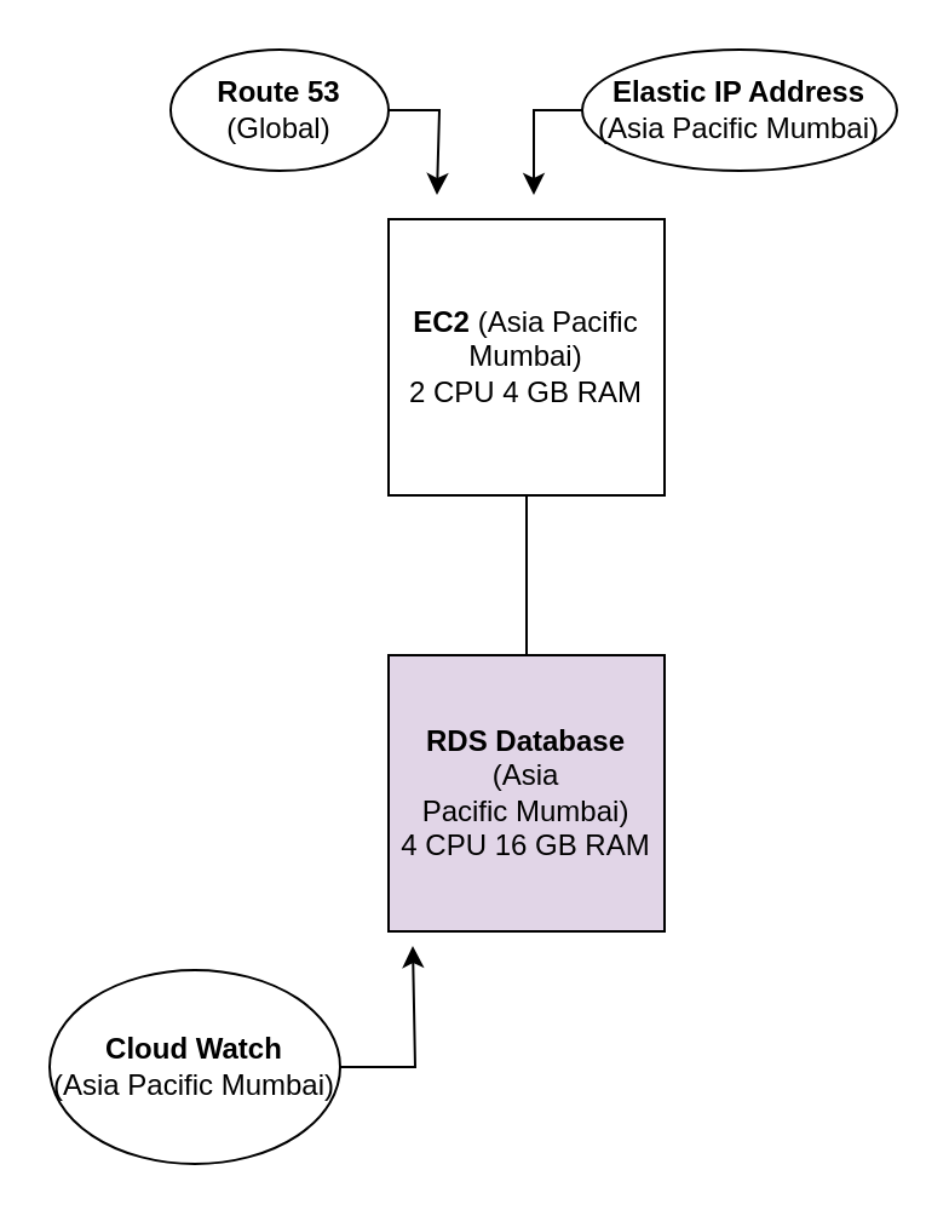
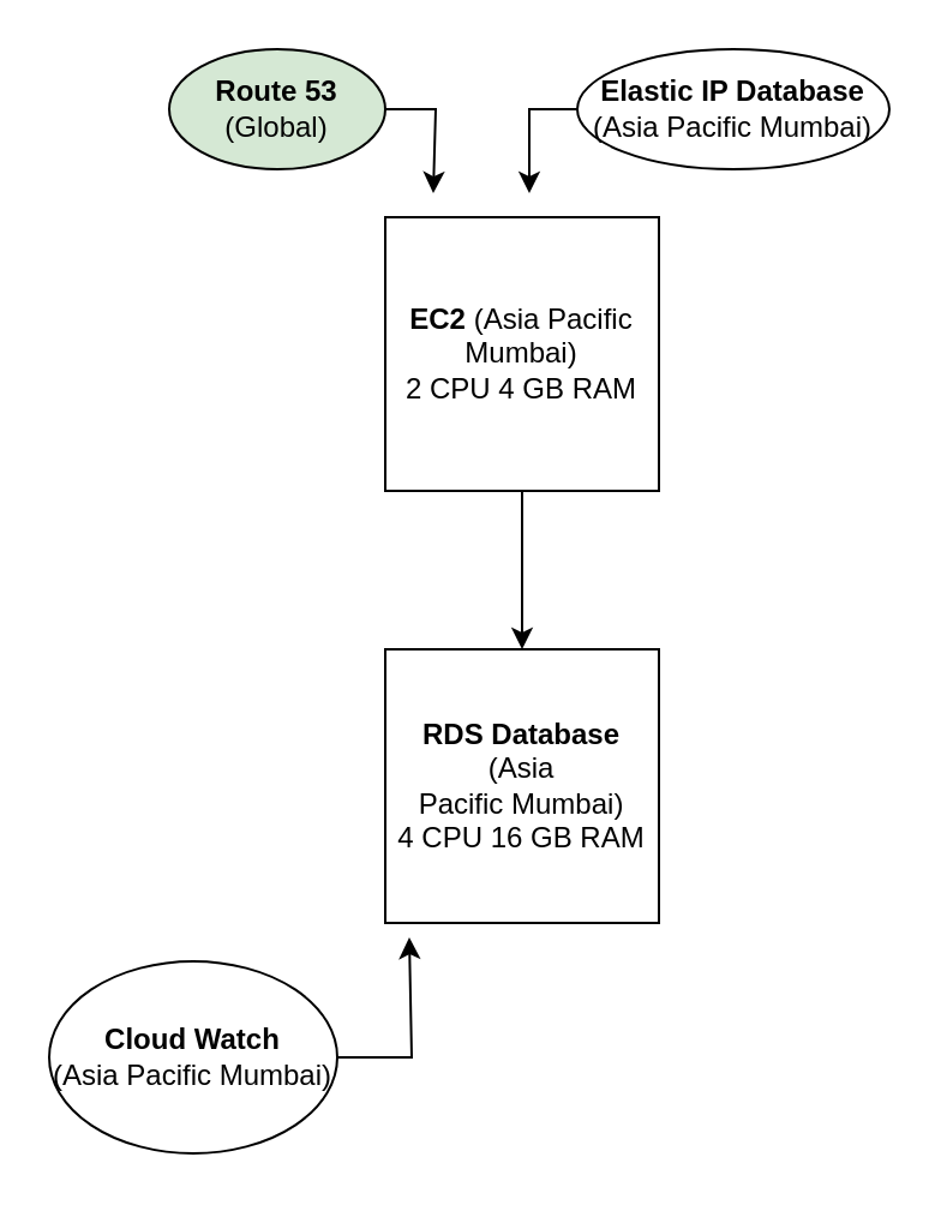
- <mxCell id="8" value="&lt;b&gt;Route 53&lt;/b&gt;&lt;div&gt;(Global)&lt;/div&gt;" style="ellipse;whiteSpace=wrap;html=1;" vertex="1" parent="1"><mxGeometry x="70" y="20" width="90" height="50" as="geometry" /></mxCell>
+ <mxCell id="8" value="&lt;b&gt;Route 53&lt;/b&gt;&lt;div&gt;(Global)&lt;/div&gt;" style="ellipse;whiteSpace=wrap;html=1;fillColor=#d5e8d4;" vertex="1" parent="1"><mxGeometry x="70" y="20" width="90" height="50" as="geometry" /></mxCell>
- <mxCell id="10" value="&lt;b&gt;Elastic IP Address&lt;/b&gt;&lt;br&gt;&lt;div&gt;(Asia Pacific Mumbai)&lt;/div&gt;" style="ellipse;whiteSpace=wrap;html=1;" vertex="1" parent="1"><mxGeometry x="240" y="20" width="130" height="50" as="geometry" /></mxCell>
+ <mxCell id="10" value="&lt;b&gt;Elastic IP Database&lt;/b&gt;&lt;br&gt;&lt;div&gt;(Asia Pacific Mumbai)&lt;/div&gt;" style="ellipse;whiteSpace=wrap;html=1;" vertex="1" parent="1"><mxGeometry x="240" y="20" width="130" height="50" as="geometry" /></mxCell>
- <mxCell id="4" value="" style="endArrow=none;html=1;rounded=0;exitX=0.5;exitY=1;exitDx=0;exitDy=0;entryX=0.5;entryY=0;entryDx=0;entryDy=0;" edge="1" parent="1" source="2" target="3"><mxGeometry width="50" height="50" relative="1" as="geometry"><mxPoint x="240" y="270" as="sourcePoint" /><mxPoint x="290" y="220" as="targetPoint" /></mxGeometry></mxCell>
+ <mxCell id="4" value="" style="endArrow=classic;html=1;rounded=0;exitX=0.5;exitY=1;exitDx=0;exitDy=0;entryX=0.5;entryY=0;entryDx=0;entryDy=0;" edge="1" parent="1" source="2" target="3"><mxGeometry width="50" height="50" relative="1" as="geometry"><mxPoint x="240" y="270" as="sourcePoint" /><mxPoint x="290" y="220" as="targetPoint" /></mxGeometry></mxCell>
- <mxCell id="3" value="&lt;b&gt;RDS Database&lt;/b&gt;&lt;div&gt;(Asia Pacific&amp;nbsp;&lt;span style=&quot;background-color: transparent; color: light-dark(rgb(0, 0, 0), rgb(255, 255, 255));&quot;&gt;Mumbai&lt;/span&gt;&lt;span style=&quot;background-color: transparent; color: light-dark(rgb(0, 0, 0), rgb(255, 255, 255));&quot;&gt;)&lt;/span&gt;&lt;/div&gt;&lt;div&gt;4 CPU 16 GB RAM&lt;/div&gt;" style="whiteSpace=wrap;html=1;aspect=fixed;fillColor=#e1d5e7;" vertex="1" parent="1"><mxGeometry x="160" y="270" width="114" height="114" as="geometry" /></mxCell>
+ <mxCell id="3" value="&lt;b&gt;RDS Database&lt;/b&gt;&lt;div&gt;(Asia Pacific&amp;nbsp;&lt;span style=&quot;background-color: transparent; color: light-dark(rgb(0, 0, 0), rgb(255, 255, 255));&quot;&gt;Mumbai&lt;/span&gt;&lt;span style=&quot;background-color: transparent; color: light-dark(rgb(0, 0, 0), rgb(255, 255, 255));&quot;&gt;)&lt;/span&gt;&lt;/div&gt;&lt;div&gt;4 CPU 16 GB RAM&lt;/div&gt;" style="whiteSpace=wrap;html=1;aspect=fixed;" vertex="1" parent="1"><mxGeometry x="160" y="270" width="114" height="114" as="geometry" /></mxCell>
